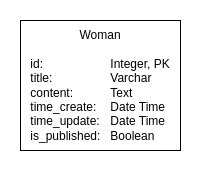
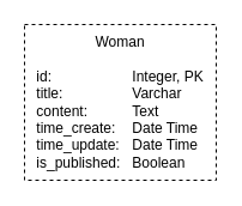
- <mxCell id="2" value="&lt;div style=&quot;&quot;&gt;&lt;span style=&quot;background-color: initial;&quot;&gt;Woman&lt;/span&gt;&lt;/div&gt;&lt;div style=&quot;&quot;&gt;&lt;span style=&quot;background-color: initial;&quot;&gt;&lt;br&gt;&lt;/span&gt;&lt;/div&gt;&lt;div style=&quot;text-align: left;&quot;&gt;&lt;span style=&quot;background-color: initial;&quot;&gt;id:&lt;/span&gt;&lt;span style=&quot;background-color: initial; white-space: pre;&quot;&gt;&#09;&lt;span style=&quot;white-space: pre;&quot;&gt;&#09;&lt;/span&gt;&lt;span style=&quot;white-space: pre;&quot;&gt;&#09;&lt;/span&gt;&lt;/span&gt;&lt;span style=&quot;background-color: initial;&quot;&gt;Integer, PK&lt;/span&gt;&lt;/div&gt;&lt;div style=&quot;text-align: left;&quot;&gt;&lt;span style=&quot;background-color: initial;&quot;&gt;title:&lt;/span&gt;&lt;span style=&quot;background-color: initial; white-space: pre;&quot;&gt;&#09;&lt;span style=&quot;white-space: pre;&quot;&gt;&#09;&lt;/span&gt;&lt;span style=&quot;white-space: pre;&quot;&gt;&#09;&lt;/span&gt;&lt;/span&gt;&lt;span style=&quot;background-color: initial;&quot;&gt;Varchar&lt;/span&gt;&lt;/div&gt;&lt;div style=&quot;text-align: left;&quot;&gt;content: &lt;span style=&quot;white-space: pre;&quot;&gt;&#09;&lt;/span&gt;&lt;span style=&quot;white-space: pre;&quot;&gt;&#09;&lt;/span&gt;Text&lt;/div&gt;&lt;div style=&quot;text-align: left;&quot;&gt;time_create: &lt;span style=&quot;white-space: pre;&quot;&gt;&#09;&lt;/span&gt;Date Time&lt;/div&gt;&lt;div style=&quot;text-align: left;&quot;&gt;time_update: &lt;span style=&quot;white-space: pre;&quot;&gt;&#09;&lt;/span&gt;Date Time&lt;/div&gt;&lt;div style=&quot;text-align: left;&quot;&gt;is_published: &lt;span style=&quot;white-space: pre;&quot;&gt;&#09;&lt;/span&gt;Boolean&lt;/div&gt;" style="rounded=0;whiteSpace=wrap;html=1;" parent="1" vertex="1"><mxGeometry x="20" y="20" width="160" height="130" as="geometry" /></mxCell>
+ <mxCell id="2" value="&lt;div style=&quot;&quot;&gt;&lt;span style=&quot;background-color: initial;&quot;&gt;Woman&lt;/span&gt;&lt;/div&gt;&lt;div style=&quot;&quot;&gt;&lt;span style=&quot;background-color: initial;&quot;&gt;&lt;br&gt;&lt;/span&gt;&lt;/div&gt;&lt;div style=&quot;text-align: left;&quot;&gt;&lt;span style=&quot;background-color: initial;&quot;&gt;id:&lt;/span&gt;&lt;span style=&quot;background-color: initial; white-space: pre;&quot;&gt;&#09;&lt;span style=&quot;white-space: pre;&quot;&gt;&#09;&lt;/span&gt;&lt;span style=&quot;white-space: pre;&quot;&gt;&#09;&lt;/span&gt;&lt;/span&gt;&lt;span style=&quot;background-color: initial;&quot;&gt;Integer, PK&lt;/span&gt;&lt;/div&gt;&lt;div style=&quot;text-align: left;&quot;&gt;&lt;span style=&quot;background-color: initial;&quot;&gt;title:&lt;/span&gt;&lt;span style=&quot;background-color: initial; white-space: pre;&quot;&gt;&#09;&lt;span style=&quot;white-space: pre;&quot;&gt;&#09;&lt;/span&gt;&lt;span style=&quot;white-space: pre;&quot;&gt;&#09;&lt;/span&gt;&lt;/span&gt;&lt;span style=&quot;background-color: initial;&quot;&gt;Varchar&lt;/span&gt;&lt;/div&gt;&lt;div style=&quot;text-align: left;&quot;&gt;content: &lt;span style=&quot;white-space: pre;&quot;&gt;&#09;&lt;/span&gt;&lt;span style=&quot;white-space: pre;&quot;&gt;&#09;&lt;/span&gt;Text&lt;/div&gt;&lt;div style=&quot;text-align: left;&quot;&gt;time_create: &lt;span style=&quot;white-space: pre;&quot;&gt;&#09;&lt;/span&gt;Date Time&lt;/div&gt;&lt;div style=&quot;text-align: left;&quot;&gt;time_update: &lt;span style=&quot;white-space: pre;&quot;&gt;&#09;&lt;/span&gt;Date Time&lt;/div&gt;&lt;div style=&quot;text-align: left;&quot;&gt;is_published: &lt;span style=&quot;white-space: pre;&quot;&gt;&#09;&lt;/span&gt;Boolean&lt;/div&gt;" style="rounded=0;whiteSpace=wrap;html=1;dashed=1;" parent="1" vertex="1"><mxGeometry x="20" y="20" width="160" height="130" as="geometry" /></mxCell>
